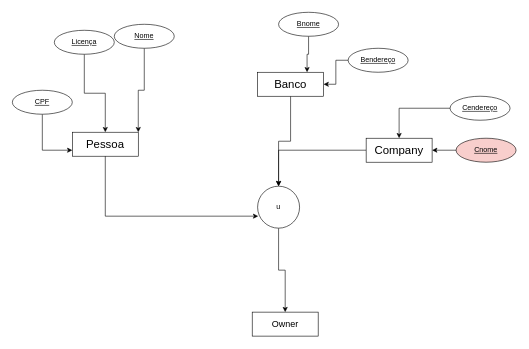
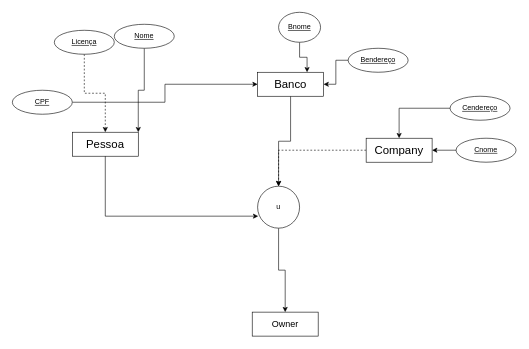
- <mxCell id="17" value="&lt;font style=&quot;vertical-align: inherit;&quot;&gt;&lt;font style=&quot;vertical-align: inherit;&quot;&gt;Bnome&lt;/font&gt;&lt;/font&gt;" style="ellipse;whiteSpace=wrap;html=1;align=center;fontStyle=4;" parent="1" vertex="1"><mxGeometry x="464" y="20" width="100" height="40" as="geometry" /></mxCell>
+ <mxCell id="17" value="&lt;font style=&quot;vertical-align: inherit;&quot;&gt;&lt;font style=&quot;vertical-align: inherit;&quot;&gt;Bnome&lt;/font&gt;&lt;/font&gt;" style="ellipse;whiteSpace=wrap;html=1;align=center;fontStyle=4;" parent="1" vertex="1"><mxGeometry x="464" y="20" width="70" height="50" as="geometry" /></mxCell>
- <mxCell id="10" style="edgeStyle=orthogonalEdgeStyle;rounded=0;orthogonalLoop=1;jettySize=auto;html=1;" parent="1" source="11" target="2" edge="1"><mxGeometry relative="1" as="geometry" /></mxCell>
+ <mxCell id="10" style="edgeStyle=orthogonalEdgeStyle;rounded=0;orthogonalLoop=1;jettySize=auto;html=1;dashed=1;" parent="1" source="11" target="2" edge="1"><mxGeometry relative="1" as="geometry" /></mxCell>
- <mxCell id="12" style="edgeStyle=orthogonalEdgeStyle;rounded=0;orthogonalLoop=1;jettySize=auto;html=1;entryX=0;entryY=0.75;entryDx=0;entryDy=0;" parent="1" source="13" target="2" edge="1"><mxGeometry relative="1" as="geometry" /></mxCell>
+ <mxCell id="12" style="edgeStyle=orthogonalEdgeStyle;rounded=0;orthogonalLoop=1;jettySize=auto;html=1;" parent="1" source="13" target="4" edge="1"><mxGeometry relative="1" as="geometry" /></mxCell>
- <mxCell id="5" style="edgeStyle=orthogonalEdgeStyle;rounded=0;orthogonalLoop=1;jettySize=auto;html=1;" parent="1" source="6" target="8" edge="1"><mxGeometry relative="1" as="geometry" /></mxCell>
+ <mxCell id="5" style="edgeStyle=orthogonalEdgeStyle;rounded=0;orthogonalLoop=1;jettySize=auto;html=1;dashed=1;" parent="1" source="6" target="8" edge="1"><mxGeometry relative="1" as="geometry" /></mxCell>
- <mxCell id="21" value="&lt;font style=&quot;vertical-align: inherit;&quot;&gt;&lt;font style=&quot;vertical-align: inherit;&quot;&gt;Cnome&lt;/font&gt;&lt;/font&gt;" style="ellipse;whiteSpace=wrap;html=1;align=center;fontStyle=4;fillColor=#f8cecc;" parent="1" vertex="1"><mxGeometry x="760" y="230" width="100" height="40" as="geometry" /></mxCell>
+ <mxCell id="21" value="&lt;font style=&quot;vertical-align: inherit;&quot;&gt;&lt;font style=&quot;vertical-align: inherit;&quot;&gt;Cnome&lt;/font&gt;&lt;/font&gt;" style="ellipse;whiteSpace=wrap;html=1;align=center;fontStyle=4;" parent="1" vertex="1"><mxGeometry x="760" y="230" width="100" height="40" as="geometry" /></mxCell>
